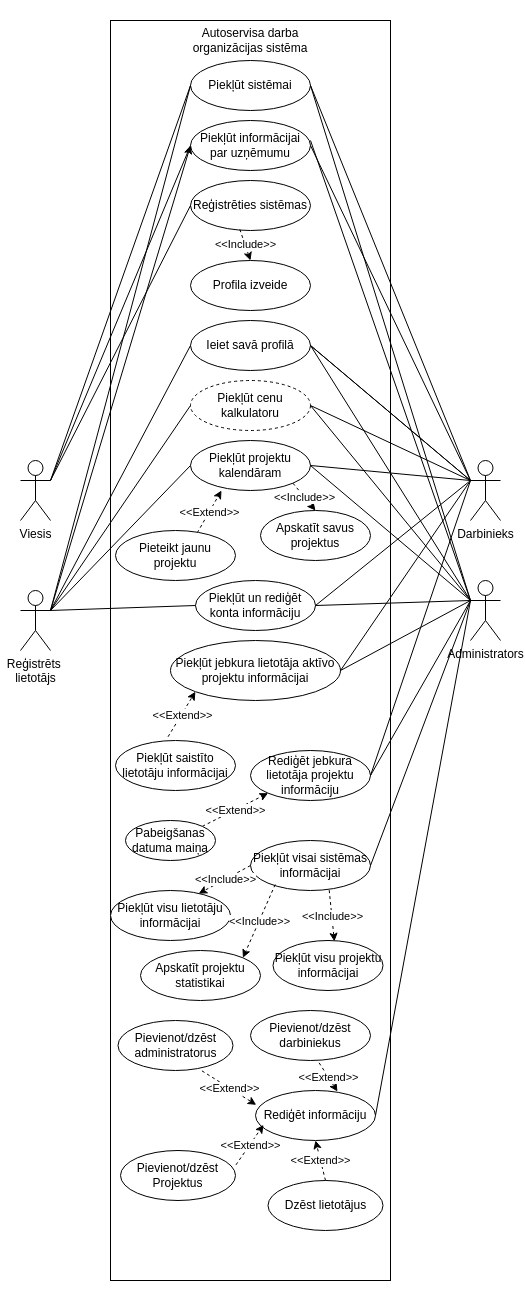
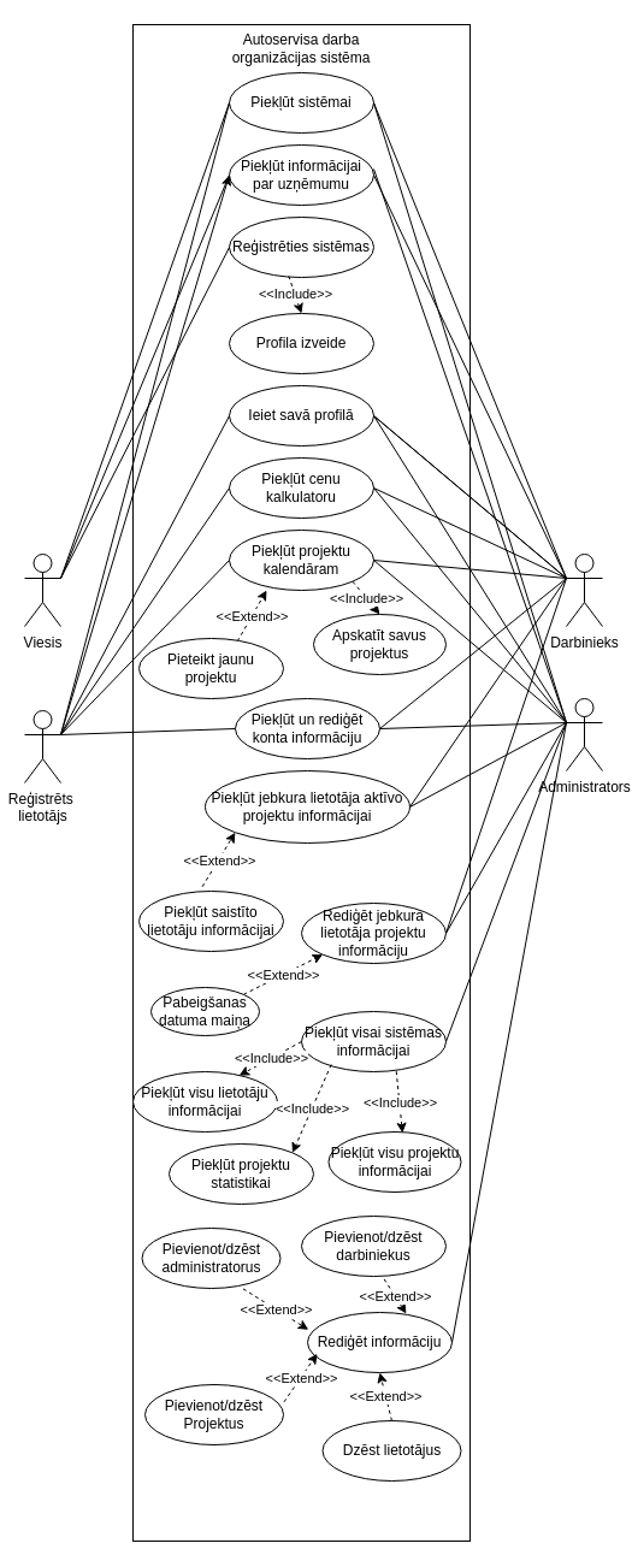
- <mxCell id="27" value="Piekļūt cenu kalkulatoru" style="ellipse;whiteSpace=wrap;html=1;dashed=1;" parent="1" vertex="1"><mxGeometry x="190" y="380" width="120" height="50" as="geometry" /></mxCell>
+ <mxCell id="27" value="Piekļūt cenu kalkulatoru" style="ellipse;whiteSpace=wrap;html=1;" parent="1" vertex="1"><mxGeometry x="190" y="380" width="120" height="50" as="geometry" /></mxCell>
- <mxCell id="65" value="Apskatīt projektu statistikai" style="ellipse;whiteSpace=wrap;html=1;" parent="1" vertex="1"><mxGeometry x="140" y="950" width="120" height="50" as="geometry" /></mxCell>
+ <mxCell id="65" value="Piekļūt projektu statistikai" style="ellipse;whiteSpace=wrap;html=1;" parent="1" vertex="1"><mxGeometry x="140" y="950" width="120" height="50" as="geometry" /></mxCell>
